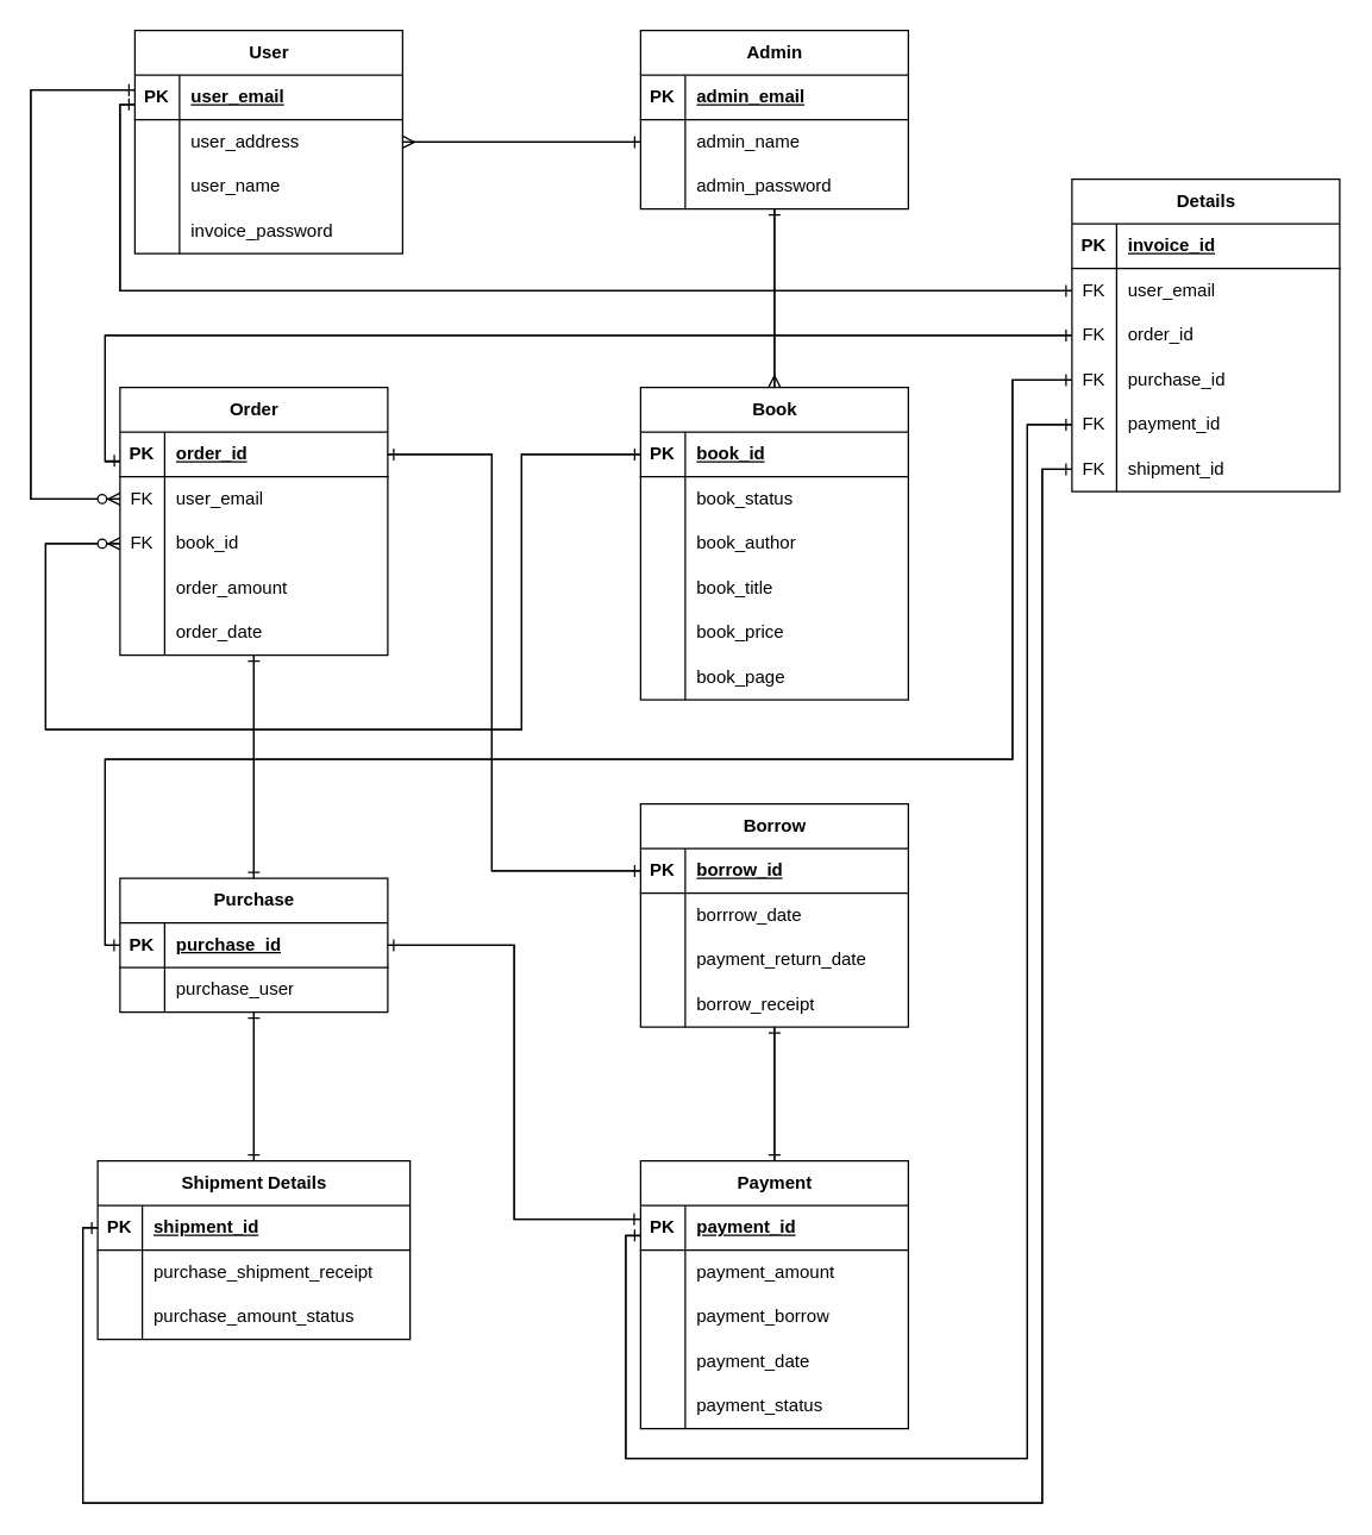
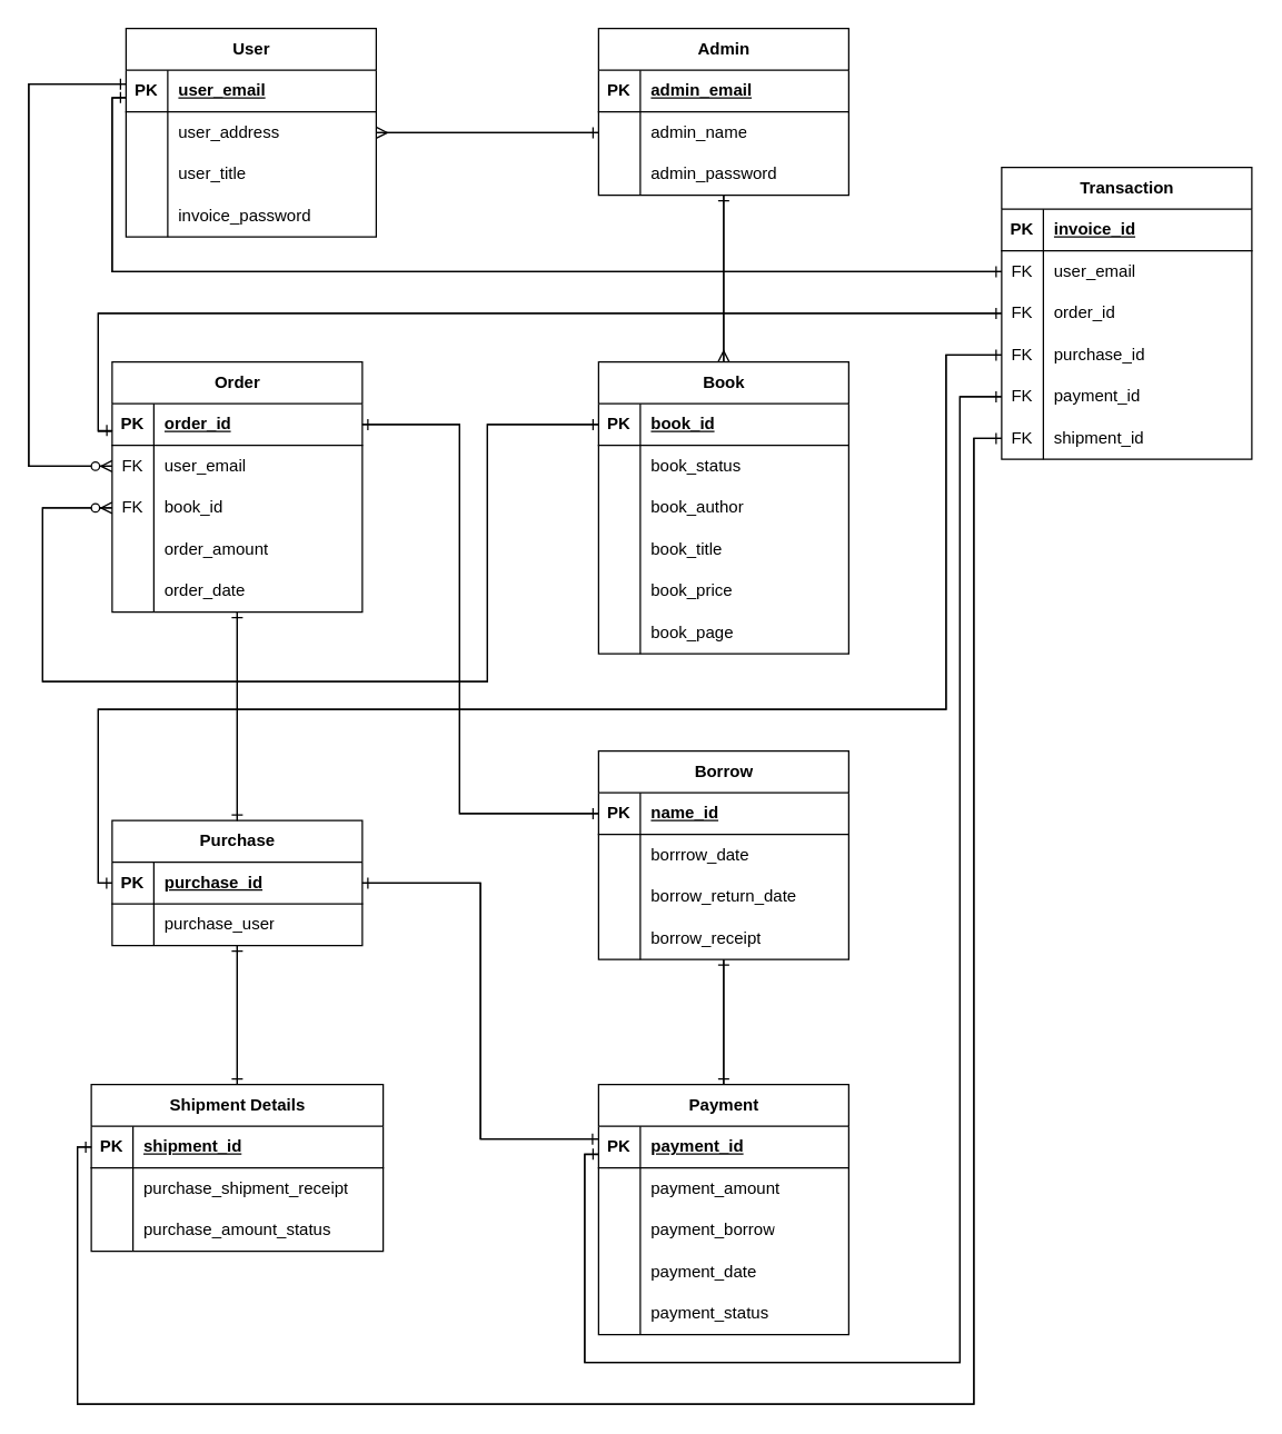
- <mxCell id="11" value="user_name" style="shape=partialRectangle;connectable=0;fillColor=none;top=0;left=0;bottom=0;right=0;align=left;spacingLeft=6;overflow=hidden;whiteSpace=wrap;html=1;" parent="9" vertex="1"><mxGeometry x="30" width="150" height="30" as="geometry"><mxRectangle width="150" height="30" as="alternateBounds" /></mxGeometry></mxCell>
+ <mxCell id="11" value="user_title" style="shape=partialRectangle;connectable=0;fillColor=none;top=0;left=0;bottom=0;right=0;align=left;spacingLeft=6;overflow=hidden;whiteSpace=wrap;html=1;" parent="9" vertex="1"><mxGeometry x="30" width="150" height="30" as="geometry"><mxRectangle width="150" height="30" as="alternateBounds" /></mxGeometry></mxCell>
- <mxCell id="124" value="Details" style="shape=table;startSize=30;container=1;collapsible=1;childLayout=tableLayout;fixedRows=1;rowLines=0;fontStyle=1;align=center;resizeLast=1;html=1;" parent="1" vertex="1"><mxGeometry x="720" y="120" width="180" height="210" as="geometry" /></mxCell>
+ <mxCell id="124" value="Transaction" style="shape=table;startSize=30;container=1;collapsible=1;childLayout=tableLayout;fixedRows=1;rowLines=0;fontStyle=1;align=center;resizeLast=1;html=1;" parent="1" vertex="1"><mxGeometry x="720" y="120" width="180" height="210" as="geometry" /></mxCell>
- <mxCell id="70" value="borrow_id" style="shape=partialRectangle;connectable=0;fillColor=none;top=0;left=0;bottom=0;right=0;align=left;spacingLeft=6;fontStyle=5;overflow=hidden;whiteSpace=wrap;html=1;" parent="68" vertex="1"><mxGeometry x="30" width="150" height="30" as="geometry"><mxRectangle width="150" height="30" as="alternateBounds" /></mxGeometry></mxCell>
+ <mxCell id="70" value="name_id" style="shape=partialRectangle;connectable=0;fillColor=none;top=0;left=0;bottom=0;right=0;align=left;spacingLeft=6;fontStyle=5;overflow=hidden;whiteSpace=wrap;html=1;" parent="68" vertex="1"><mxGeometry x="30" width="150" height="30" as="geometry"><mxRectangle width="150" height="30" as="alternateBounds" /></mxGeometry></mxCell>
- <mxCell id="76" value="payment_return_date" style="shape=partialRectangle;connectable=0;fillColor=none;top=0;left=0;bottom=0;right=0;align=left;spacingLeft=6;overflow=hidden;whiteSpace=wrap;html=1;" parent="74" vertex="1"><mxGeometry x="30" width="150" height="30" as="geometry"><mxRectangle width="150" height="30" as="alternateBounds" /></mxGeometry></mxCell>
+ <mxCell id="76" value="borrow_return_date" style="shape=partialRectangle;connectable=0;fillColor=none;top=0;left=0;bottom=0;right=0;align=left;spacingLeft=6;overflow=hidden;whiteSpace=wrap;html=1;" parent="74" vertex="1"><mxGeometry x="30" width="150" height="30" as="geometry"><mxRectangle width="150" height="30" as="alternateBounds" /></mxGeometry></mxCell>
